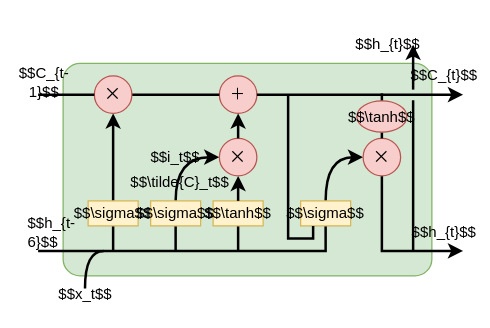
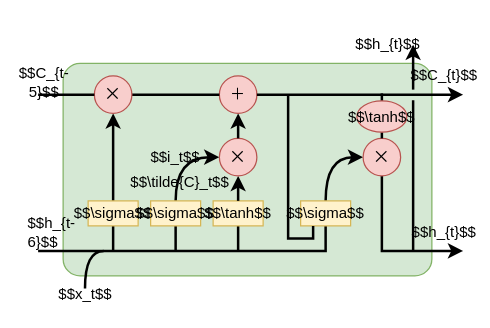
- <mxCell id="3" value="$$C_{t-1}$$" style="text;html=1;align=center;verticalAlign=middle;whiteSpace=wrap;rounded=0;" parent="1" vertex="1"><mxGeometry x="20" y="50" width="30" height="30" as="geometry" /></mxCell>
+ <mxCell id="3" value="$$C_{t-5}$$" style="text;html=1;align=center;verticalAlign=middle;whiteSpace=wrap;rounded=0;" parent="1" vertex="1"><mxGeometry x="20" y="50" width="30" height="30" as="geometry" /></mxCell>
